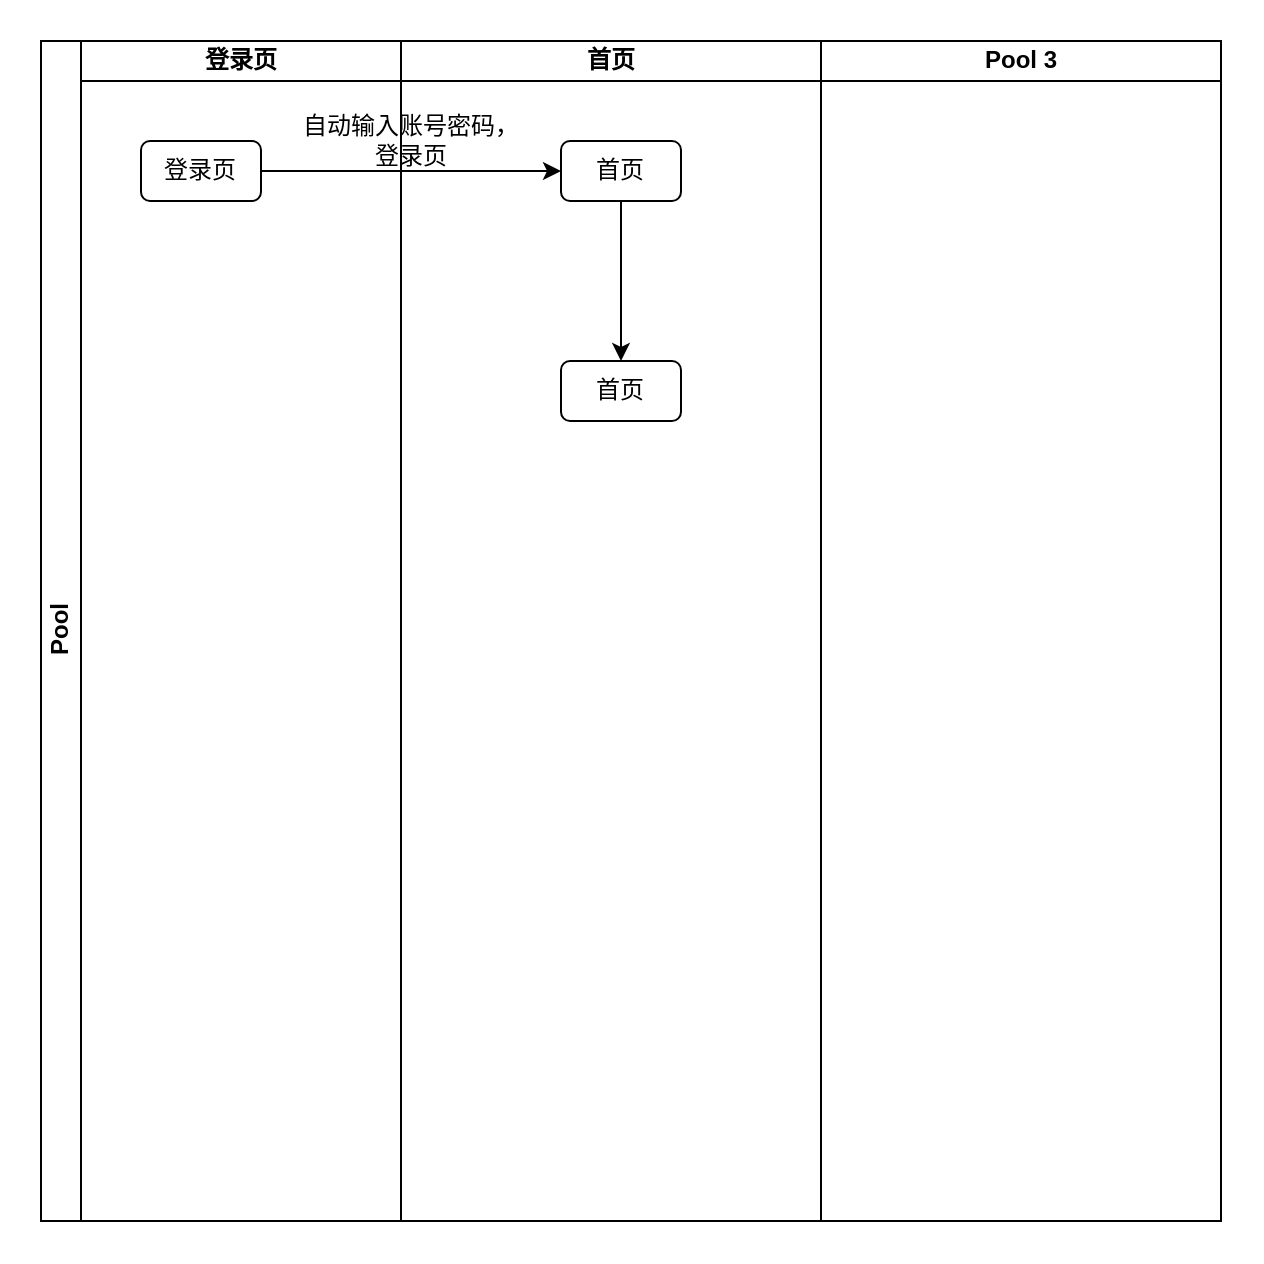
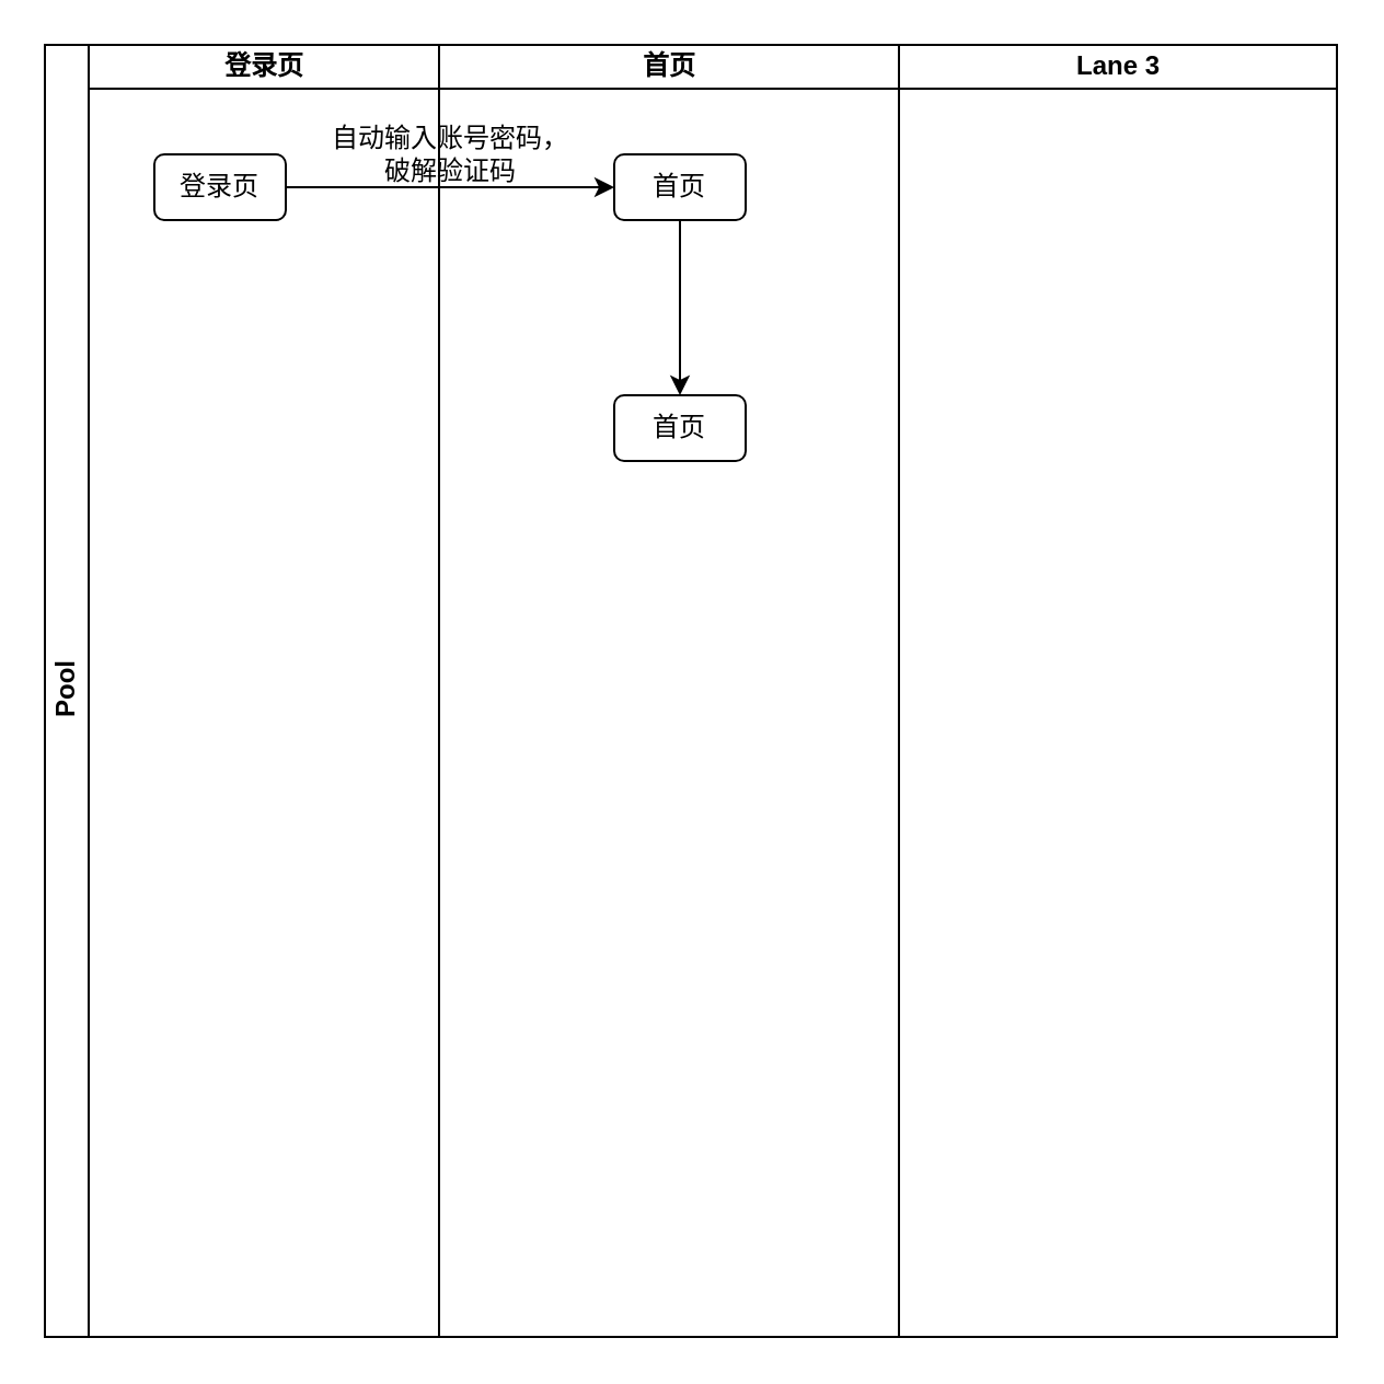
- <mxCell id="10" value="Pool 3" style="swimlane;html=1;startSize=20;" parent="2" vertex="1"><mxGeometry x="390" width="200" height="590" as="geometry" /></mxCell>
+ <mxCell id="10" value="Lane 3" style="swimlane;html=1;startSize=20;" parent="2" vertex="1"><mxGeometry x="390" width="200" height="590" as="geometry" /></mxCell>
- <mxCell id="9" value="自动输入账号密码，&lt;br&gt;登录页" style="text;html=1;resizable=0;autosize=1;align=center;verticalAlign=middle;points=[];fillColor=none;strokeColor=none;rounded=0;" vertex="1" parent="5"><mxGeometry x="-55" y="35" width="120" height="30" as="geometry" /></mxCell>
+ <mxCell id="9" value="自动输入账号密码，&lt;br&gt;破解验证码" style="text;html=1;resizable=0;autosize=1;align=center;verticalAlign=middle;points=[];fillColor=none;strokeColor=none;rounded=0;" vertex="1" parent="5"><mxGeometry x="-55" y="35" width="120" height="30" as="geometry" /></mxCell>
